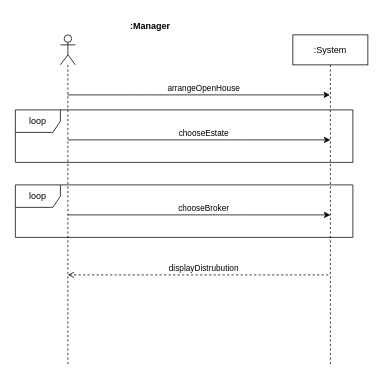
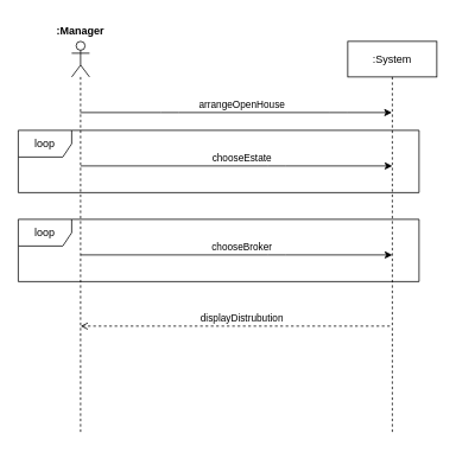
- <mxCell id="5" value=":Manager" style="text;align=center;fontStyle=1;verticalAlign=middle;spacingLeft=3;spacingRight=3;strokeColor=none;rotatable=0;points=[[0,0.5],[1,0.5]];portConstraint=eastwest;" vertex="1" parent="1"><mxGeometry x="160" y="20" width="80" height="26" as="geometry" /></mxCell>
+ <mxCell id="5" value=":Manager" style="text;align=center;fontStyle=1;verticalAlign=middle;spacingLeft=3;spacingRight=3;strokeColor=none;rotatable=0;points=[[0,0.5],[1,0.5]];portConstraint=eastwest;" vertex="1" parent="1"><mxGeometry x="50" y="20" width="80" height="26" as="geometry" /></mxCell>
